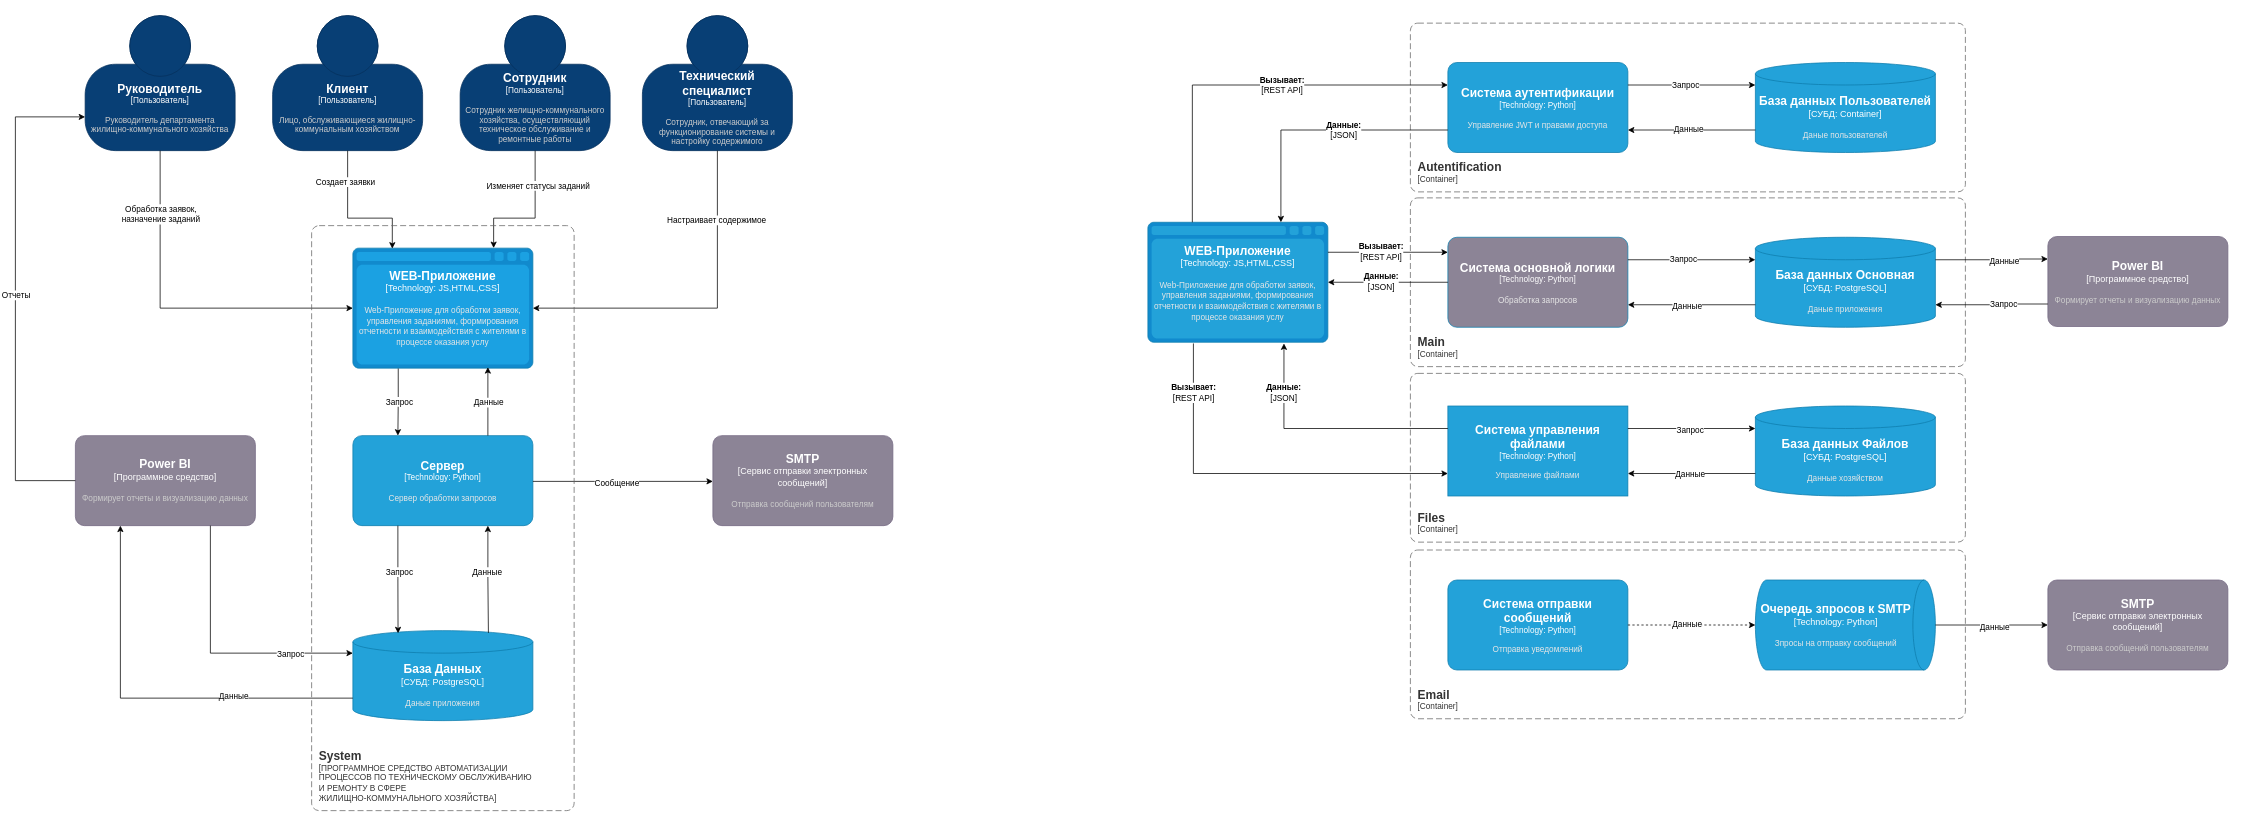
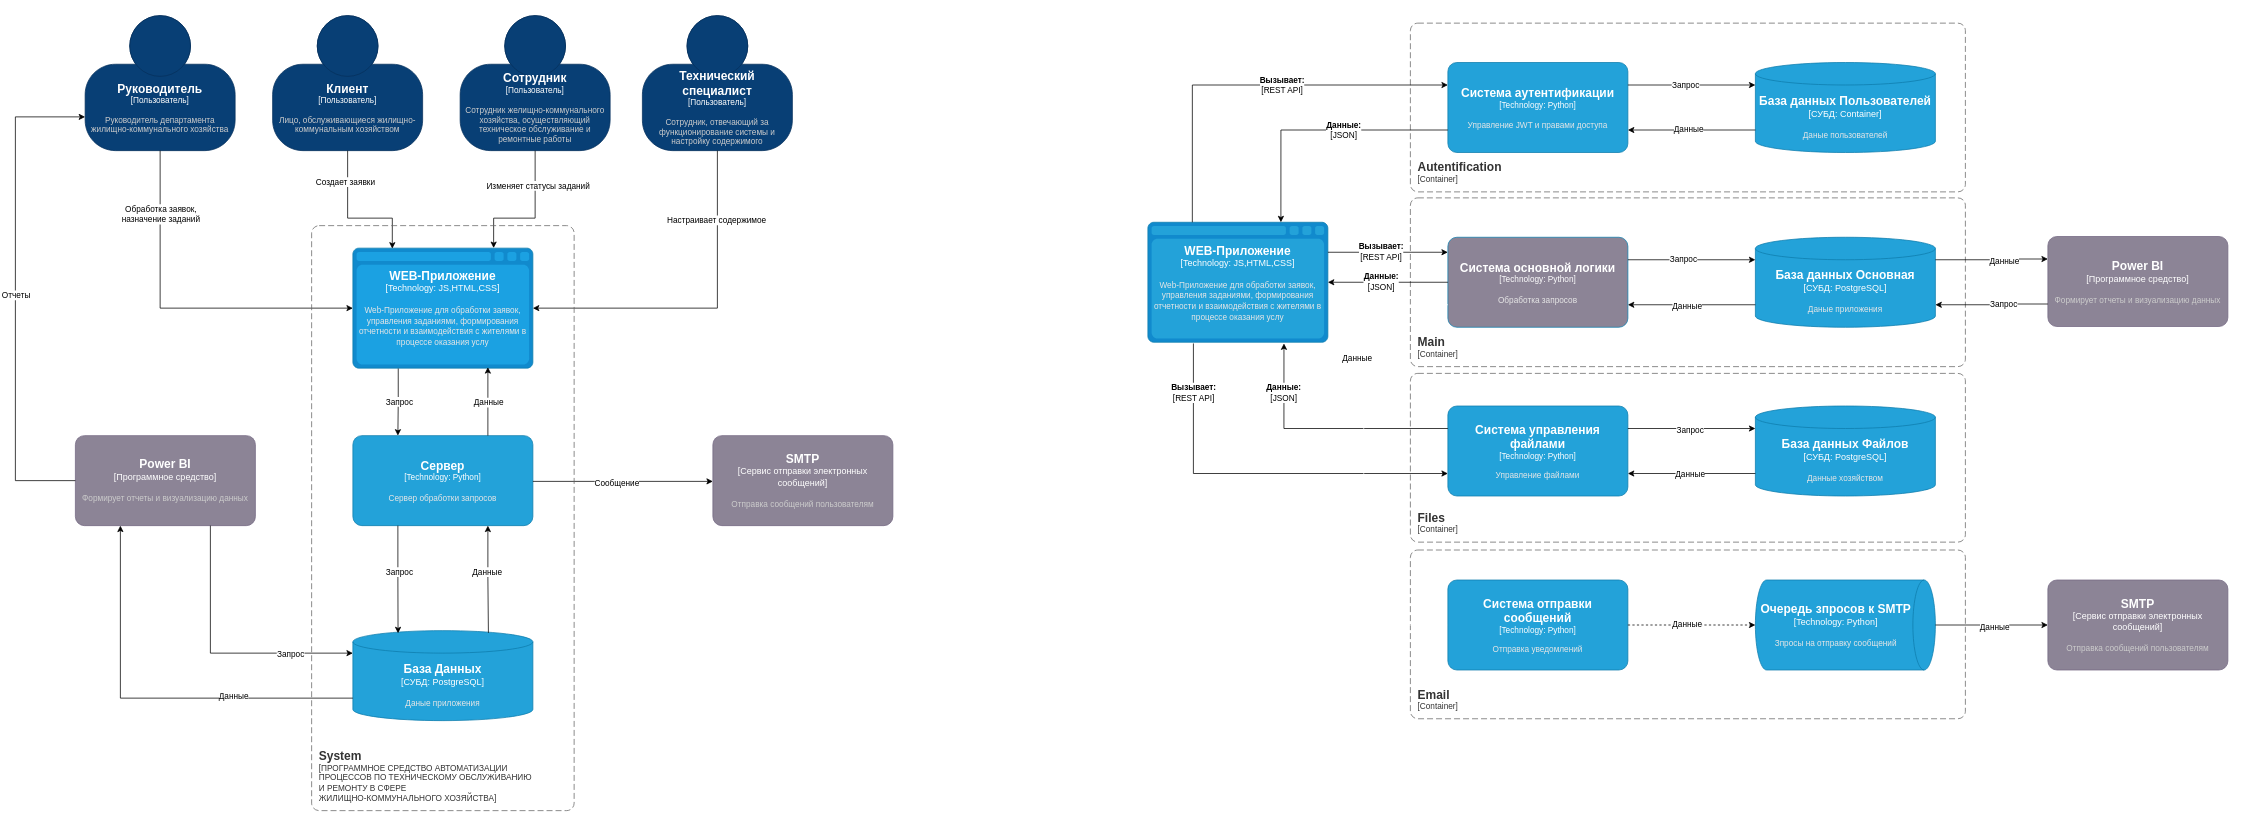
+ <mxCell id="40" value="" style="endArrow=classic;html=1;fontSize=10;fontColor=#404040;strokeWidth=1;endFill=1;strokeColor=#FFFFFF;elbow=vertical;metaEdit=1;endSize=6;startSize=5;jumpStyle=arc;jumpSize=16;rounded=0;edgeStyle=orthogonalEdgeStyle;shadow=0;exitX=0;exitY=0.75;exitDx=0;exitDy=0;exitPerimeter=0;entryX=0;entryY=0.5;entryDx=0;entryDy=0;entryPerimeter=0;" edge="1" parent="2" source="7" target="8"><mxGeometry width="240" relative="1" as="geometry"><mxPoint x="190" y="412.5" as="sourcePoint" /><mxPoint x="310" y="632.5" as="targetPoint" /><Array as="points"><mxPoint x="280" y="375.5" /><mxPoint x="280" y="802.5" /></Array></mxGeometry></mxCell>
+ <mxCell id="41" value="Данные" style="edgeLabel;html=1;align=center;verticalAlign=middle;resizable=0;points=[];" vertex="1" connectable="0" parent="40"><mxGeometry x="-0.427" y="-2" relative="1" as="geometry"><mxPoint as="offset" /></mxGeometry></mxCell>
- <mxCell id="10" value="&lt;font style=&quot;font-size: 16px&quot;&gt;&lt;b&gt;Система управления файлами&lt;/b&gt;&lt;/font&gt;&lt;div&gt;[Technology: Python]&lt;/div&gt;&lt;br&gt;&lt;div&gt;&lt;font style=&quot;font-size: 11px&quot;&gt;&lt;font color=&quot;#E6E6E6&quot;&gt;Управление файлами&lt;/font&gt;&lt;/div&gt;" style="whiteSpace=wrap;html=1;fontSize=11;labelBackgroundColor=none;fillColor=#23A2D9;fontColor=#ffffff;align=center;arcSize=10;strokeColor=#0E7DAD;metaEdit=1;resizable=0;points=[[0.25,0,0],[0.5,0,0],[0.75,0,0],[1,0.25,0],[1,0.5,0],[1,0.75,0],[0.75,1,0],[0.5,1,0],[0.25,1,0],[0,0.75,0],[0,0.5,0],[0,0.25,0]];rounded=0;" vertex="1" parent="2"><mxGeometry x="400" y="510.5" width="240" height="120" as="geometry" /></mxCell>
+ <mxCell id="10" value="&lt;font style=&quot;font-size: 16px&quot;&gt;&lt;b&gt;Система управления файлами&lt;/b&gt;&lt;/font&gt;&lt;div&gt;[Technology: Python]&lt;/div&gt;&lt;br&gt;&lt;div&gt;&lt;font style=&quot;font-size: 11px&quot;&gt;&lt;font color=&quot;#E6E6E6&quot;&gt;Управление файлами&lt;/font&gt;&lt;/div&gt;" style="rounded=1;whiteSpace=wrap;html=1;fontSize=11;labelBackgroundColor=none;fillColor=#23A2D9;fontColor=#ffffff;align=center;arcSize=10;strokeColor=#0E7DAD;metaEdit=1;resizable=0;points=[[0.25,0,0],[0.5,0,0],[0.75,0,0],[1,0.25,0],[1,0.5,0],[1,0.75,0],[0.75,1,0],[0.5,1,0],[0.25,1,0],[0,0.75,0],[0,0.5,0],[0,0.25,0]];" vertex="1" parent="2"><mxGeometry x="400" y="510.5" width="240" height="120" as="geometry" /></mxCell>
